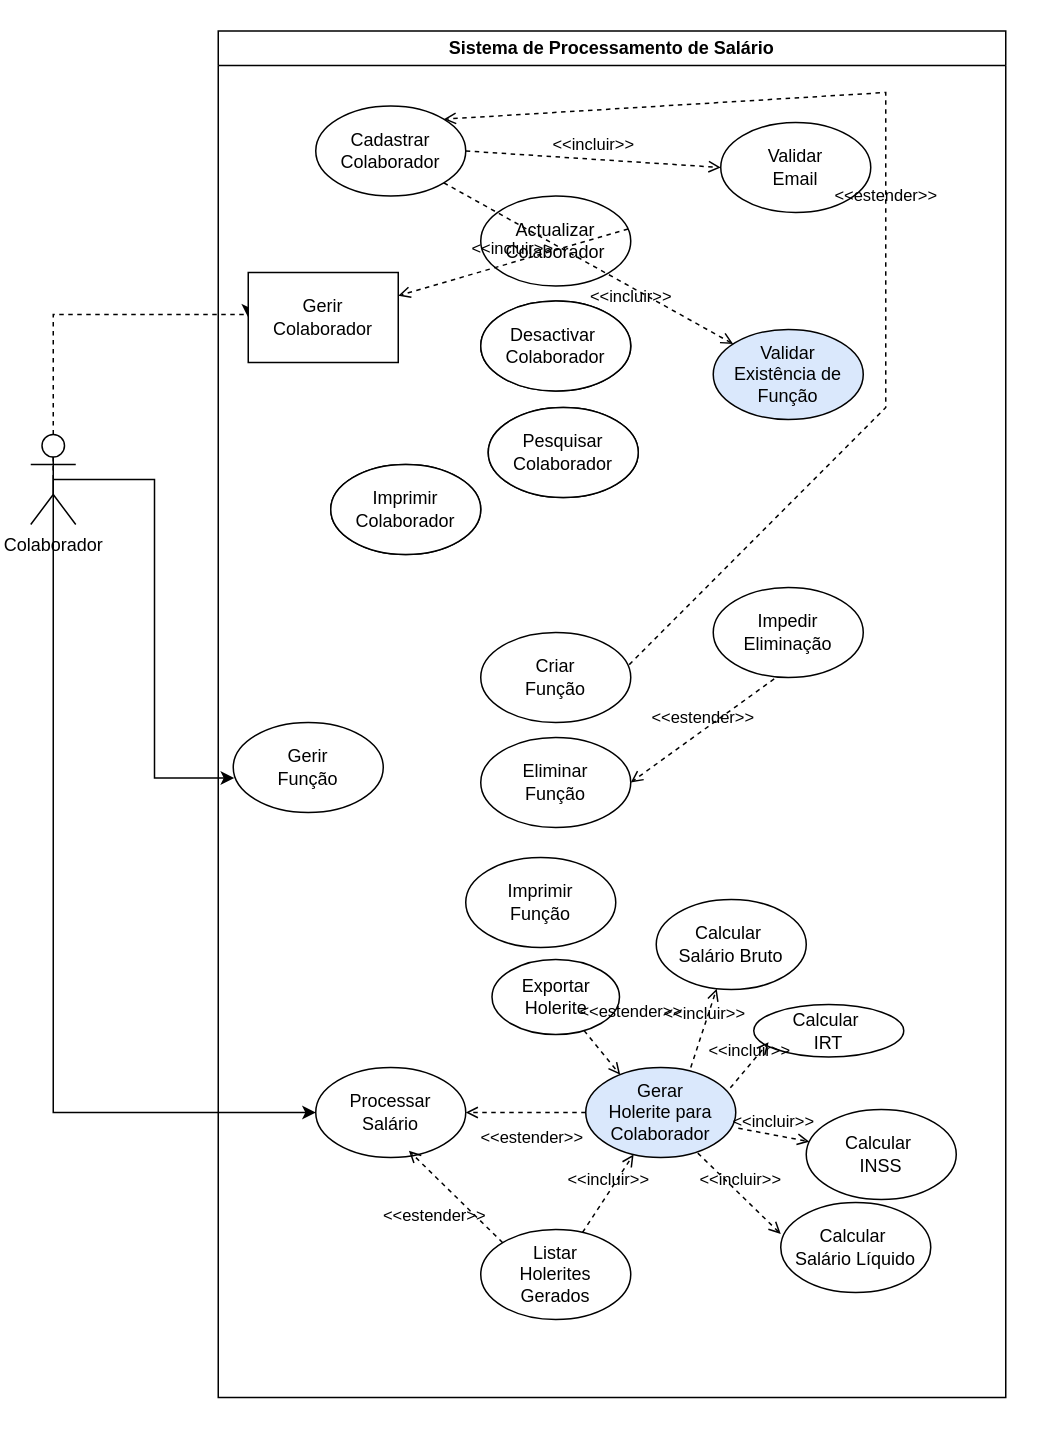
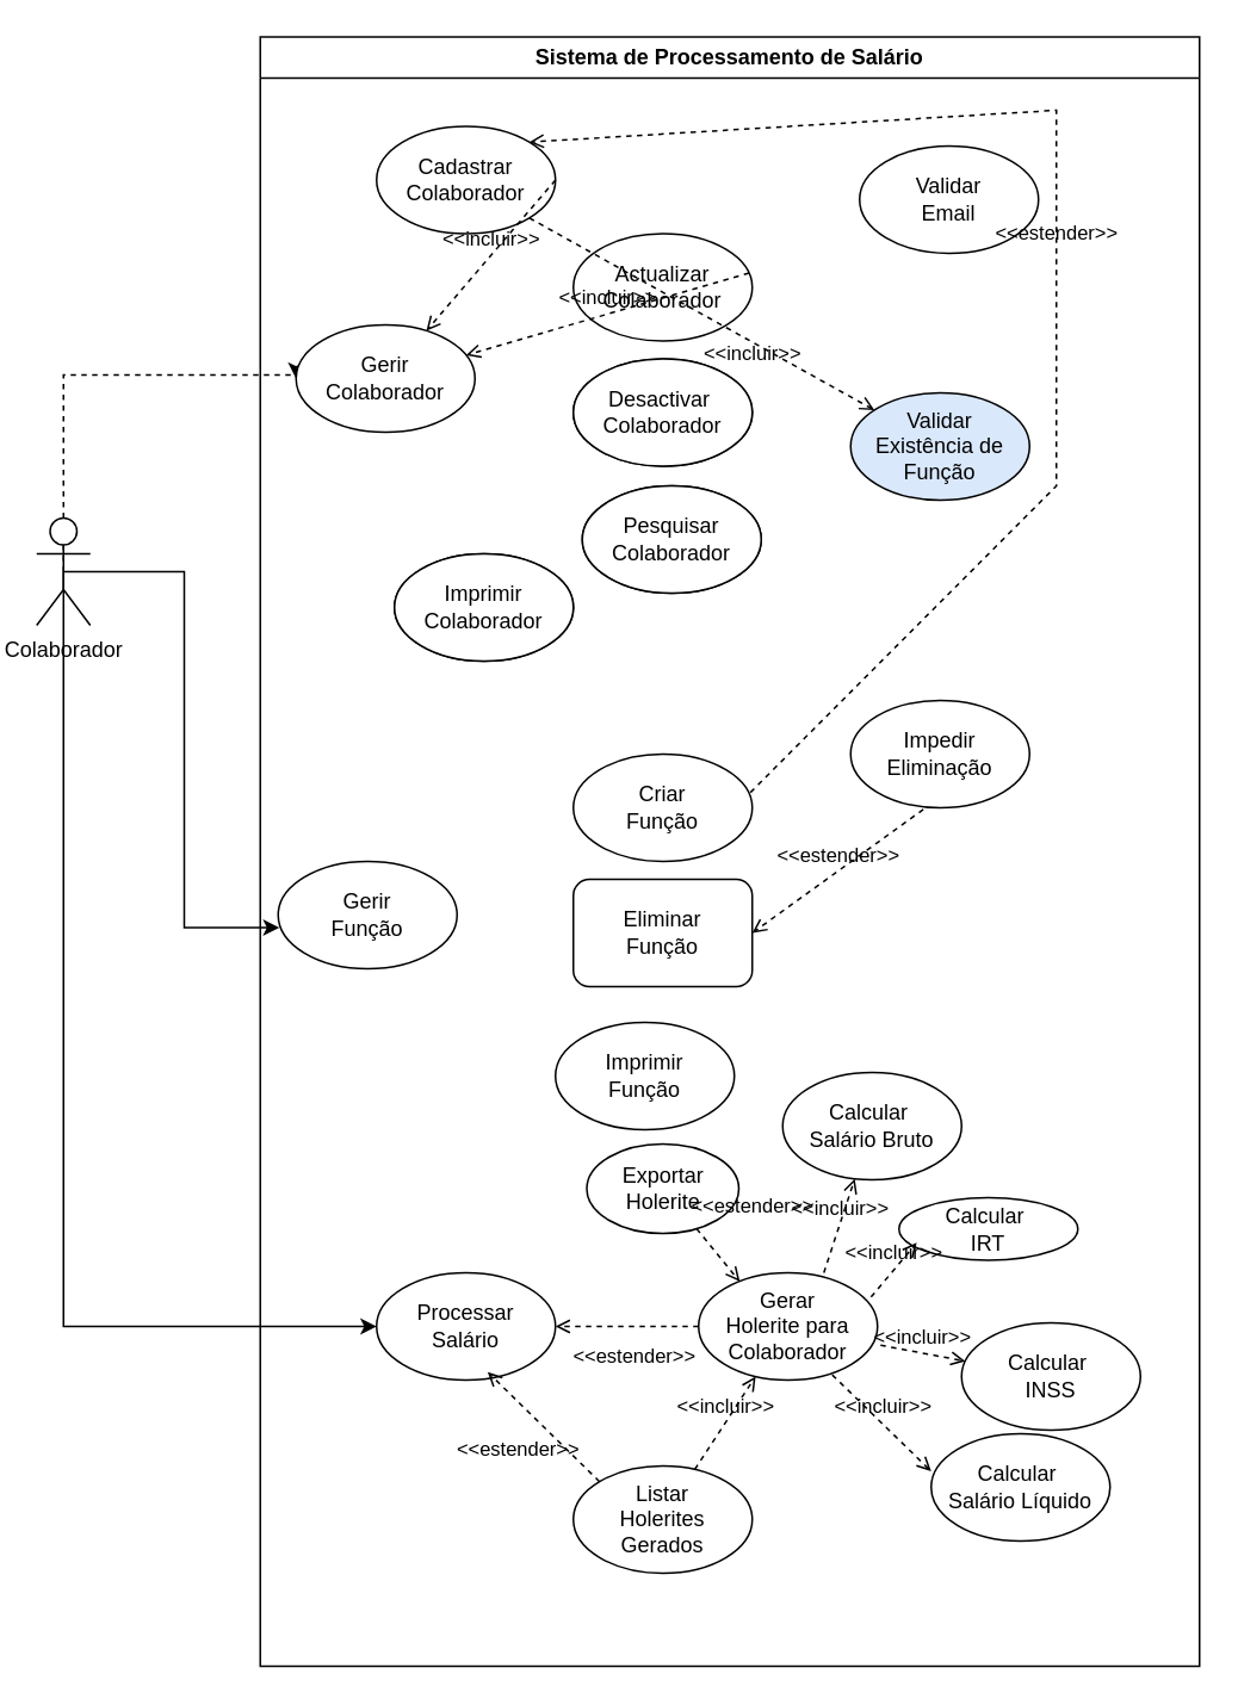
- <mxCell id="21" value="&amp;lt;&amp;lt;incluir&lt;span style=&quot;background-color: transparent; color: light-dark(rgb(0, 0, 0), rgb(255, 255, 255));&quot;&gt;&amp;gt;&amp;gt;&lt;/span&gt;" style="html=1;verticalAlign=bottom;labelBackgroundColor=none;endArrow=open;endFill=0;dashed=1;rounded=0;entryX=0;entryY=0.5;entryDx=0;entryDy=0;exitX=1;exitY=0.5;exitDx=0;exitDy=0;" edge="1" parent="5" source="6" target="17"><mxGeometry width="160" relative="1" as="geometry"><mxPoint x="45" y="221" as="sourcePoint" /><mxPoint x="205" y="221" as="targetPoint" /></mxGeometry></mxCell>
+ <mxCell id="21" value="&amp;lt;&amp;lt;incluir&lt;span style=&quot;background-color: transparent; color: light-dark(rgb(0, 0, 0), rgb(255, 255, 255));&quot;&gt;&amp;gt;&amp;gt;&lt;/span&gt;" style="html=1;verticalAlign=bottom;labelBackgroundColor=none;endArrow=open;endFill=0;dashed=1;rounded=0;exitX=1;exitY=0.5;exitDx=0;exitDy=0;" edge="1" parent="5" source="6" target="16"><mxGeometry width="160" relative="1" as="geometry"><mxPoint x="45" y="221" as="sourcePoint" /><mxPoint x="205" y="221" as="targetPoint" /></mxGeometry></mxCell>
- <mxCell id="16" value="Gerir&lt;div&gt;Colaborador&lt;/div&gt;" style="whiteSpace=wrap;html=1;rounded=0;" vertex="1" parent="5"><mxGeometry x="20" y="161" width="100" height="60" as="geometry" /></mxCell>
+ <mxCell id="16" value="Gerir&lt;div&gt;Colaborador&lt;/div&gt;" style="ellipse;whiteSpace=wrap;html=1;" vertex="1" parent="5"><mxGeometry x="20" y="161" width="100" height="60" as="geometry" /></mxCell>
- <mxCell id="11" value="Eliminar&lt;br&gt;&lt;div&gt;&lt;span style=&quot;background-color: transparent; color: light-dark(rgb(0, 0, 0), rgb(255, 255, 255));&quot;&gt;Função&lt;/span&gt;&lt;/div&gt;" style="ellipse;whiteSpace=wrap;html=1;" vertex="1" parent="5"><mxGeometry x="175" y="471" width="100" height="60" as="geometry" /></mxCell>
+ <mxCell id="11" value="Eliminar&lt;br&gt;&lt;div&gt;&lt;span style=&quot;background-color: transparent; color: light-dark(rgb(0, 0, 0), rgb(255, 255, 255));&quot;&gt;Função&lt;/span&gt;&lt;/div&gt;" style="whiteSpace=wrap;html=1;rounded=1;" vertex="1" parent="5"><mxGeometry x="175" y="471" width="100" height="60" as="geometry" /></mxCell>
- <mxCell id="14" value="Gerar&lt;br&gt;&lt;div&gt;Holerite para&lt;/div&gt;&lt;div&gt;Colaborador&lt;/div&gt;" style="ellipse;whiteSpace=wrap;html=1;fillColor=#dae8fc;" vertex="1" parent="5"><mxGeometry x="245" y="691" width="100" height="60" as="geometry" /></mxCell>
+ <mxCell id="14" value="Gerar&lt;br&gt;&lt;div&gt;Holerite para&lt;/div&gt;&lt;div&gt;Colaborador&lt;/div&gt;" style="ellipse;whiteSpace=wrap;html=1;" vertex="1" parent="5"><mxGeometry x="245" y="691" width="100" height="60" as="geometry" /></mxCell>
